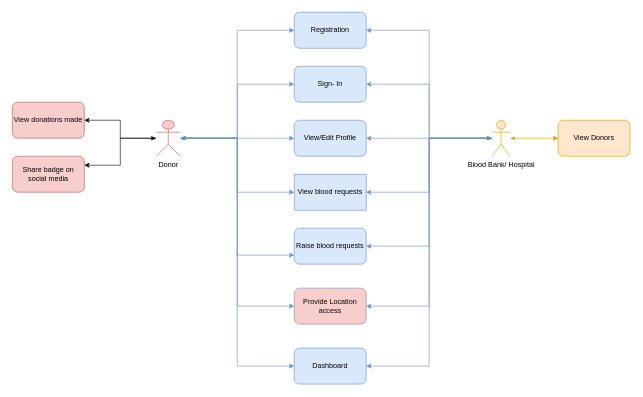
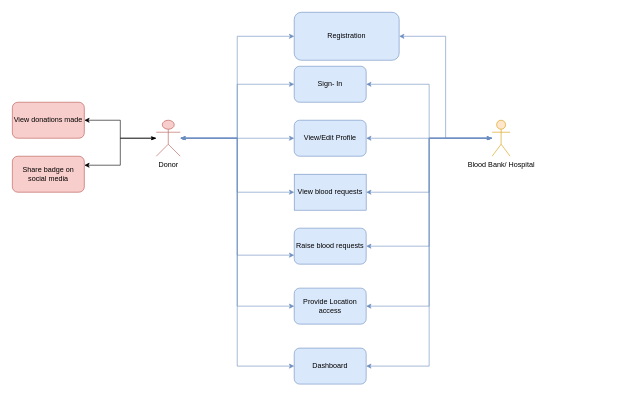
- <mxCell id="22" value="Registration" style="rounded=1;whiteSpace=wrap;html=1;fillColor=#dae8fc;strokeColor=#6c8ebf;" vertex="1" parent="1"><mxGeometry x="490" y="20" width="120" height="60" as="geometry" /></mxCell>
+ <mxCell id="22" value="Registration" style="rounded=1;whiteSpace=wrap;html=1;fillColor=#dae8fc;strokeColor=#6c8ebf;" vertex="1" parent="1"><mxGeometry x="490" y="20" width="175" height="80" as="geometry" /></mxCell>
- <mxCell id="19" style="edgeStyle=orthogonalEdgeStyle;rounded=0;orthogonalLoop=1;jettySize=auto;html=1;entryX=0;entryY=0.5;entryDx=0;entryDy=0;startArrow=classicThin;startFill=1;fillColor=#ffe6cc;strokeColor=#d79b00;" edge="1" parent="1" source="20" target="30"><mxGeometry relative="1" as="geometry" /></mxCell>
- <mxCell id="30" value="View Donors" style="rounded=1;whiteSpace=wrap;html=1;fillColor=#ffe6cc;strokeColor=#d79b00;" vertex="1" parent="1"><mxGeometry x="930" y="200" width="120" height="60" as="geometry" /></mxCell>
- <mxCell id="26" value="Provide Location access" style="rounded=1;whiteSpace=wrap;html=1;fillColor=#f8cecc;strokeColor=#6c8ebf;" vertex="1" parent="1"><mxGeometry x="490" y="480" width="120" height="60" as="geometry" /></mxCell>
+ <mxCell id="26" value="Provide Location access" style="rounded=1;whiteSpace=wrap;html=1;fillColor=#dae8fc;strokeColor=#6c8ebf;" vertex="1" parent="1"><mxGeometry x="490" y="480" width="120" height="60" as="geometry" /></mxCell>
